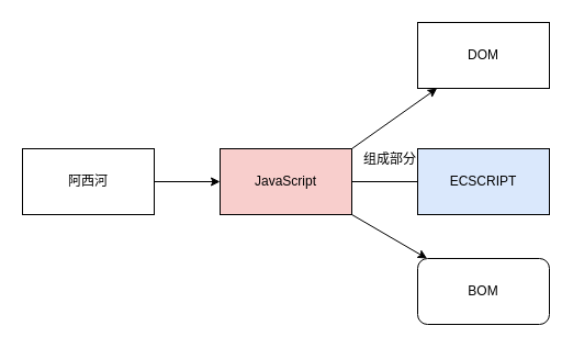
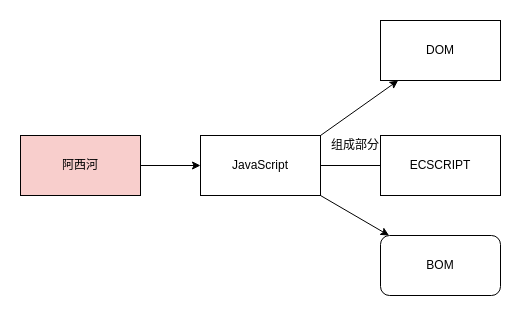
- <mxCell id="2" value="阿西河&lt;br&gt;" style="rounded=0;whiteSpace=wrap;html=1;" vertex="1" parent="1"><mxGeometry x="20" y="135" width="120" height="60" as="geometry" /></mxCell>
+ <mxCell id="2" value="阿西河&lt;br&gt;" style="rounded=0;whiteSpace=wrap;html=1;fillColor=#f8cecc;" vertex="1" parent="1"><mxGeometry x="20" y="135" width="120" height="60" as="geometry" /></mxCell>
- <mxCell id="4" value="JavaScript" style="rounded=0;whiteSpace=wrap;html=1;fillColor=#f8cecc;" vertex="1" parent="1"><mxGeometry x="200" y="135" width="120" height="60" as="geometry" /></mxCell>
+ <mxCell id="4" value="JavaScript" style="rounded=0;whiteSpace=wrap;html=1;" vertex="1" parent="1"><mxGeometry x="200" y="135" width="120" height="60" as="geometry" /></mxCell>
- <mxCell id="7" value="ECSCRIPT" style="rounded=0;whiteSpace=wrap;html=1;fillColor=#dae8fc;" vertex="1" parent="1"><mxGeometry x="380" y="135" width="120" height="60" as="geometry" /></mxCell>
+ <mxCell id="7" value="ECSCRIPT" style="rounded=0;whiteSpace=wrap;html=1;" vertex="1" parent="1"><mxGeometry x="380" y="135" width="120" height="60" as="geometry" /></mxCell>
